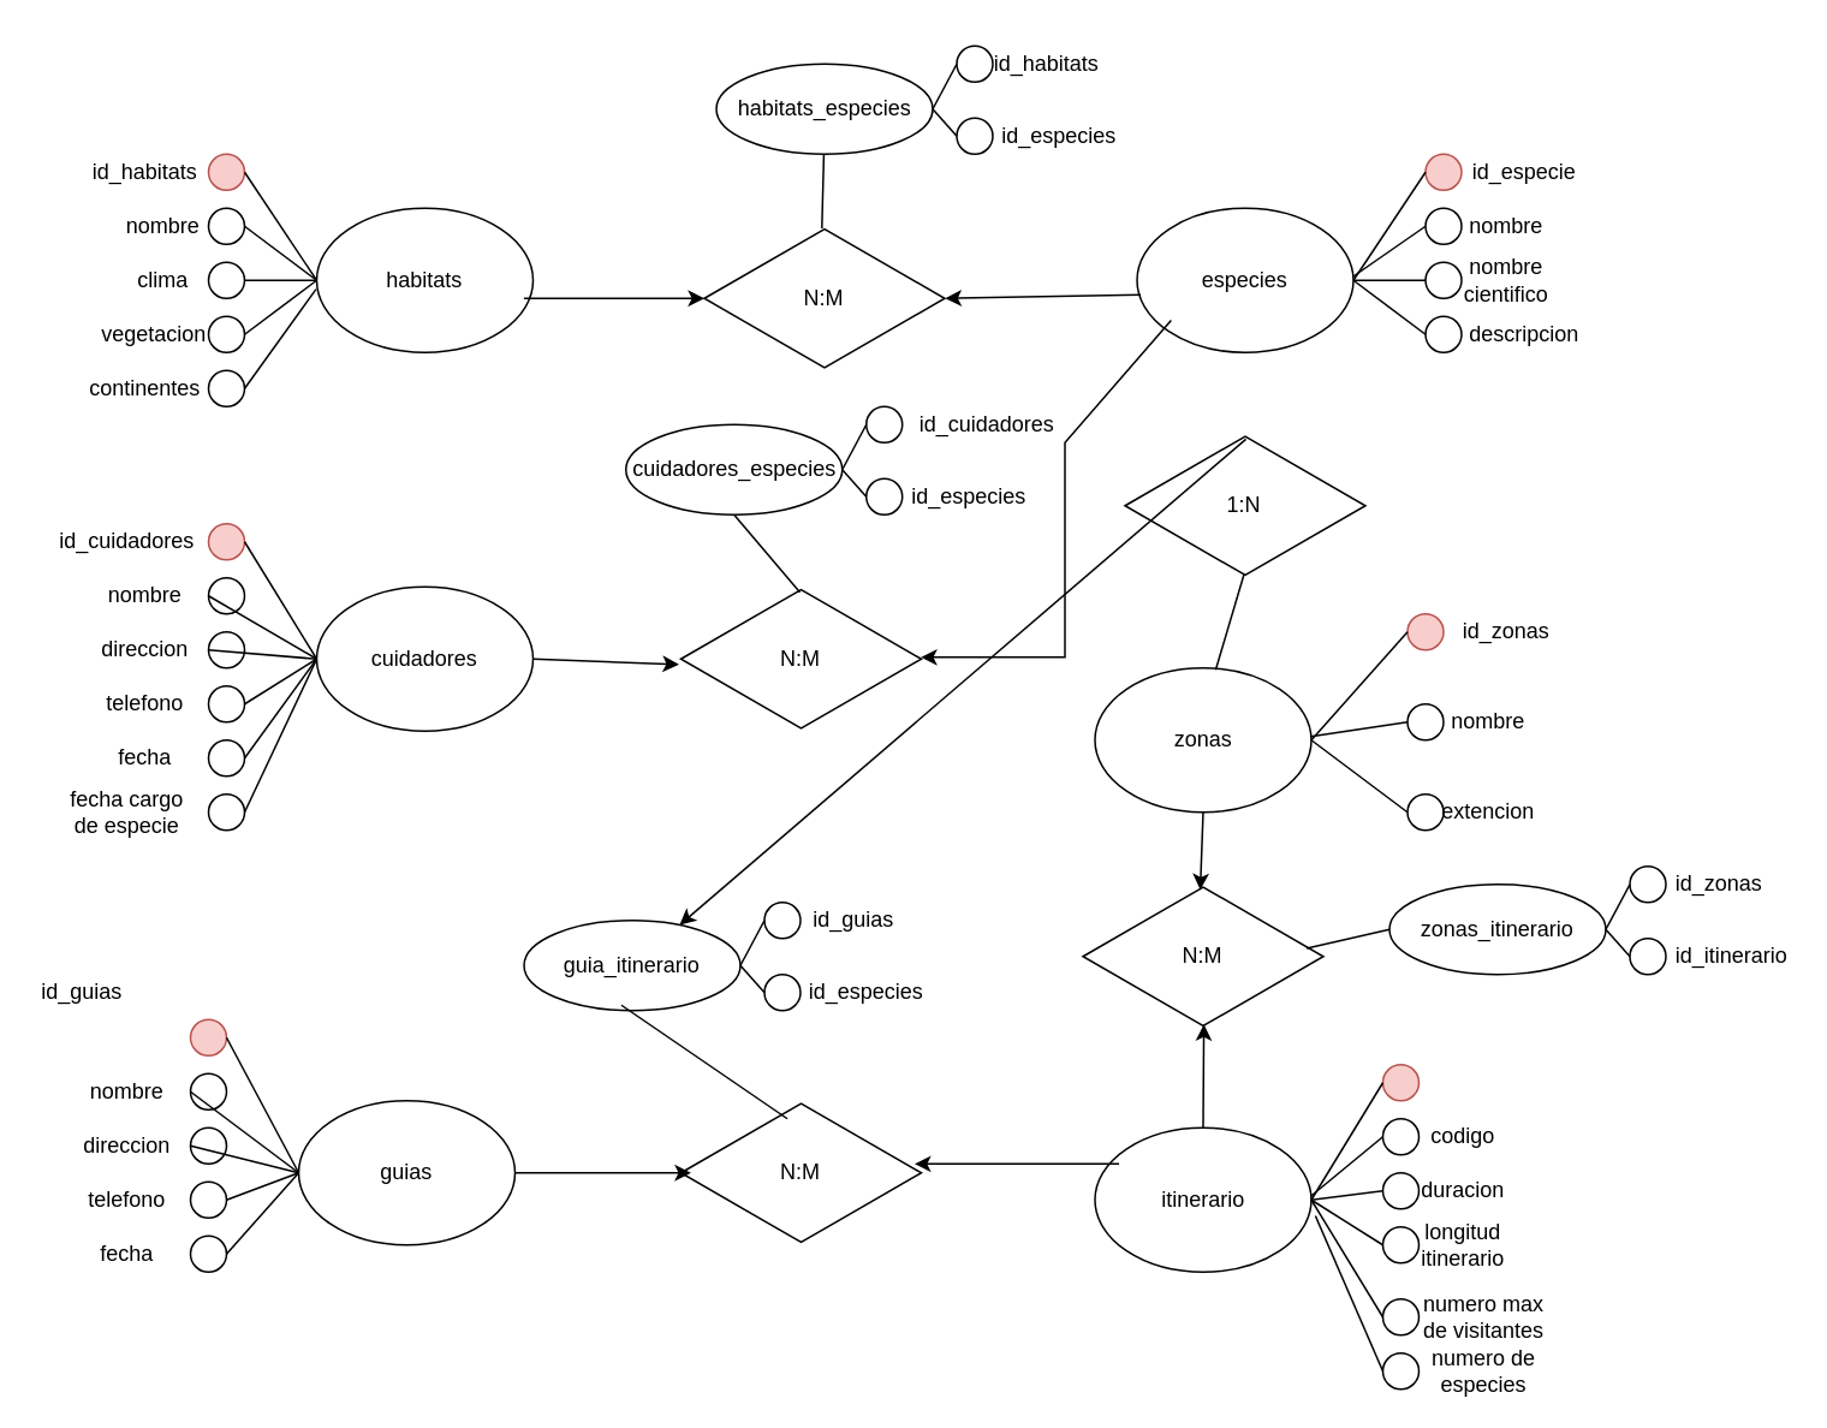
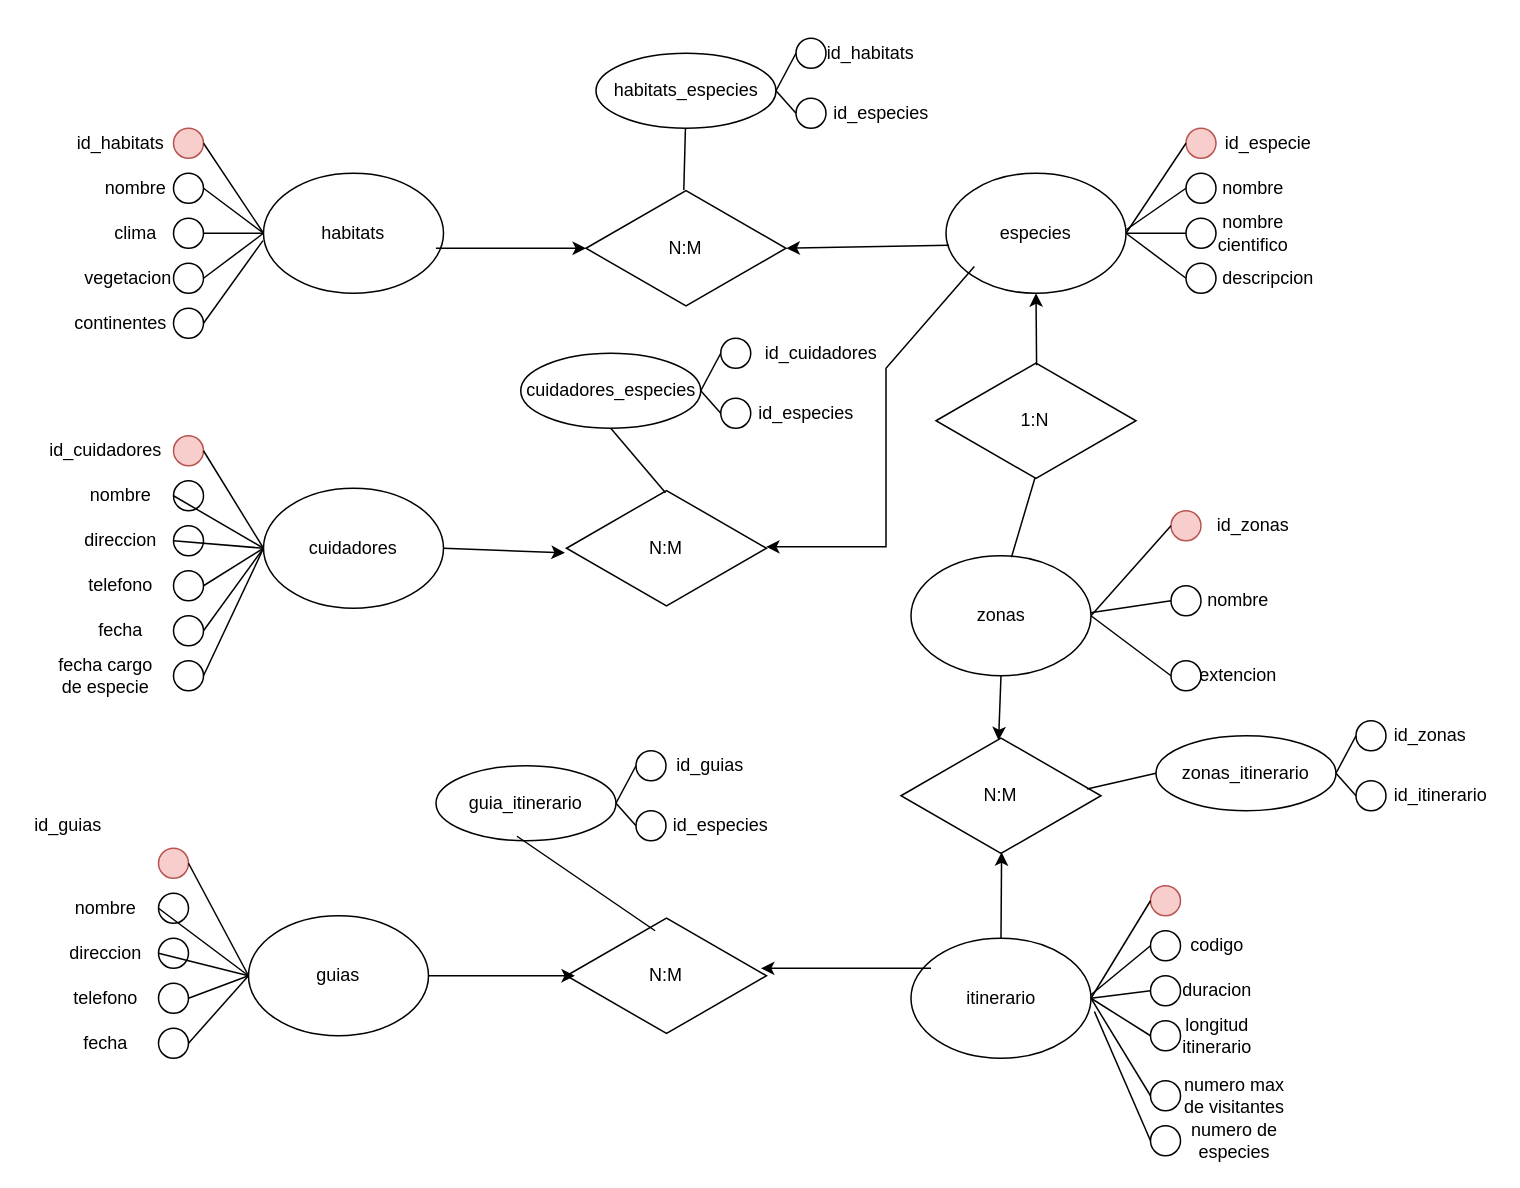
- <mxCell id="117" value="" style="endArrow=classic;html=1;rounded=0;exitX=0.503;exitY=0.038;exitDx=0;exitDy=0;exitPerimeter=0;" edge="1" parent="1" source="116" target="122"><mxGeometry width="50" height="50" relative="1" as="geometry"><mxPoint x="440" y="295" as="sourcePoint" /><mxPoint x="490" y="245" as="targetPoint" /></mxGeometry></mxCell>
+ <mxCell id="117" value="" style="endArrow=classic;html=1;rounded=0;exitX=0.503;exitY=0.038;exitDx=0;exitDy=0;exitPerimeter=0;entryX=0.5;entryY=1;entryDx=0;entryDy=0;" edge="1" parent="1" source="116" target="2"><mxGeometry width="50" height="50" relative="1" as="geometry"><mxPoint x="440" y="295" as="sourcePoint" /><mxPoint x="490" y="245" as="targetPoint" /></mxGeometry></mxCell>
